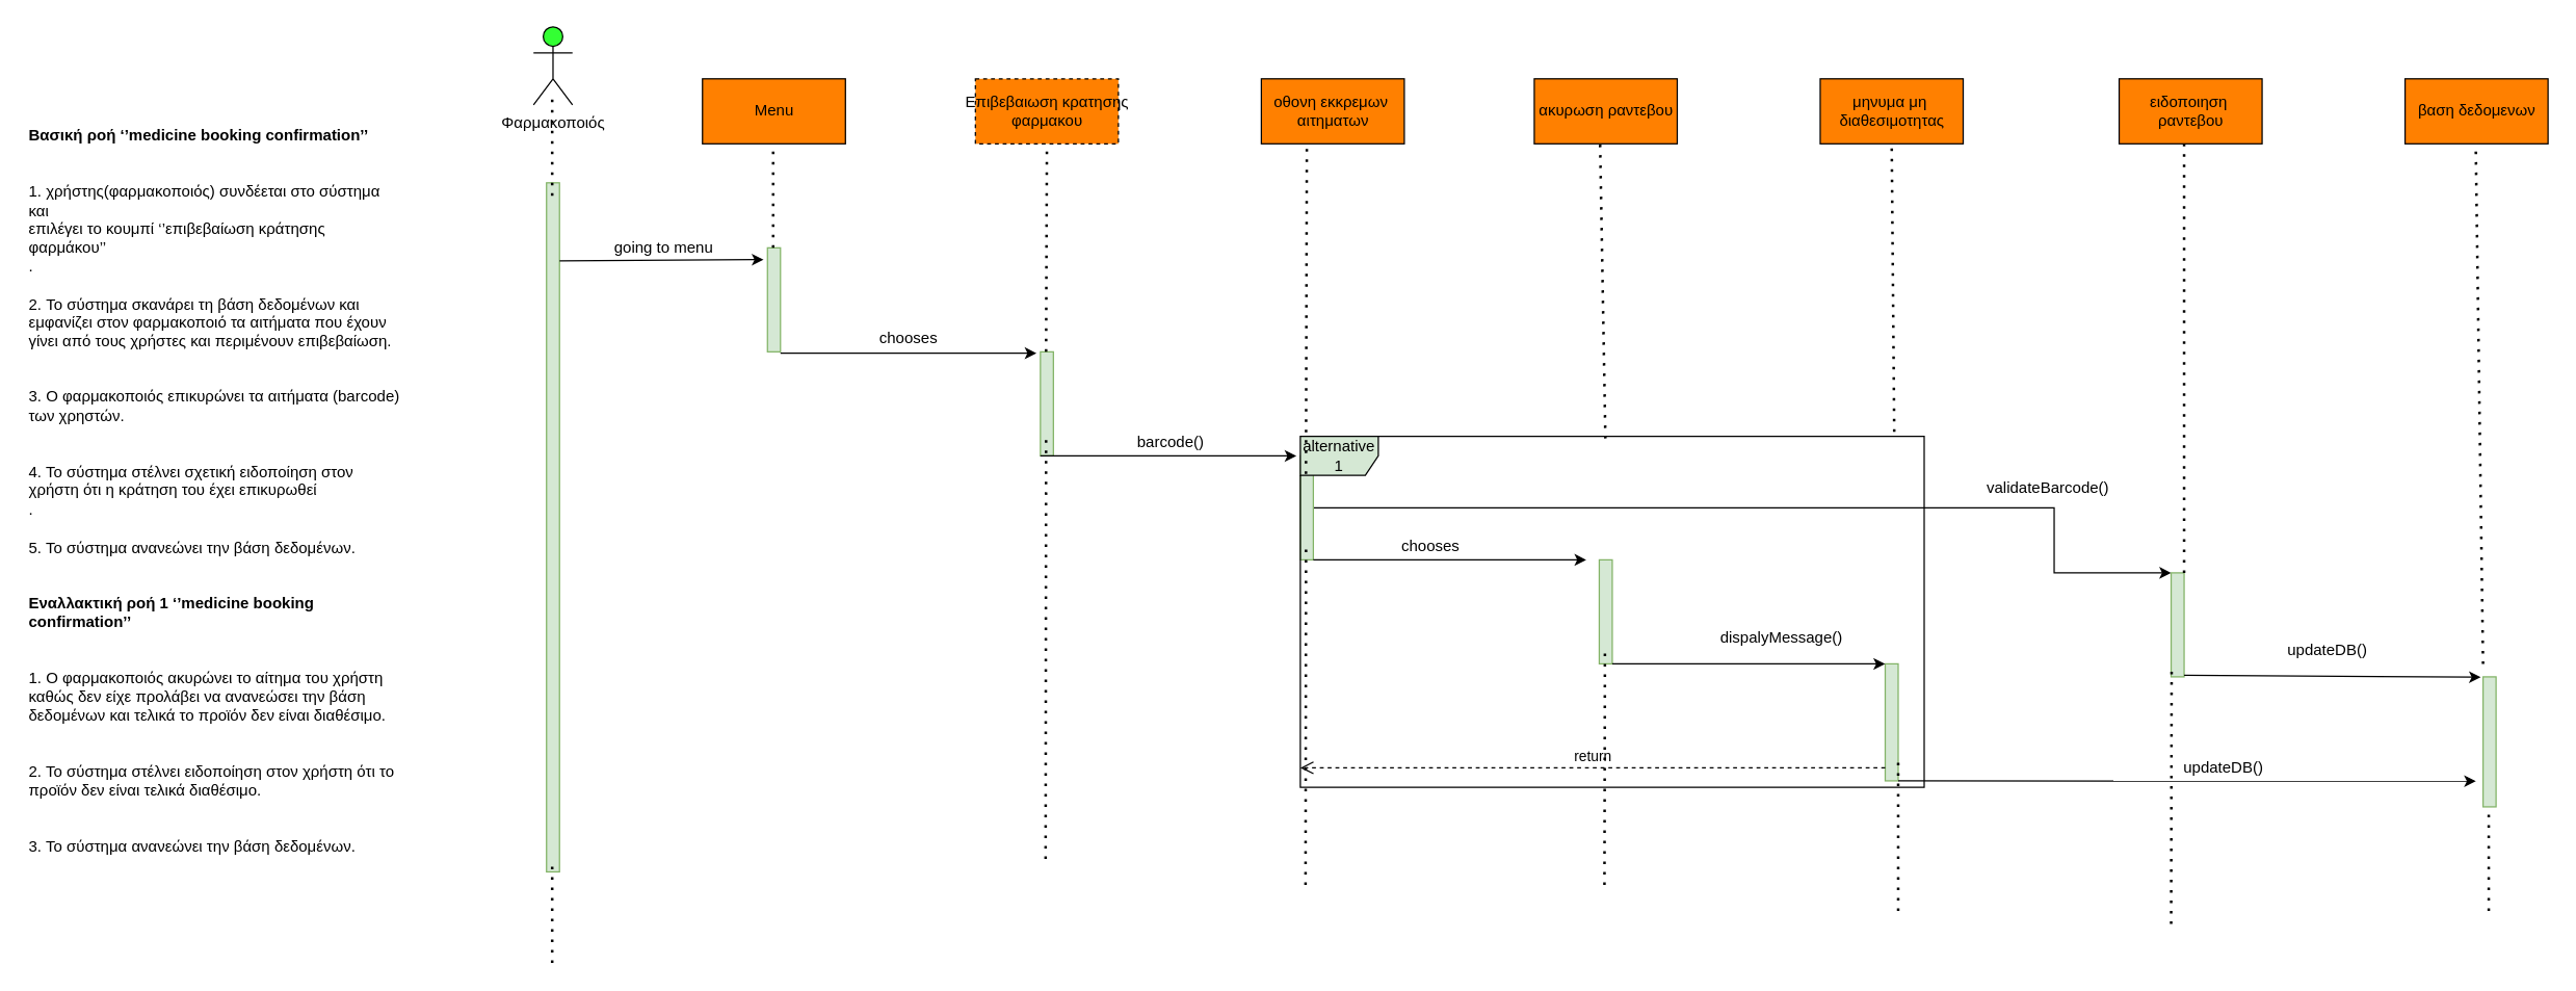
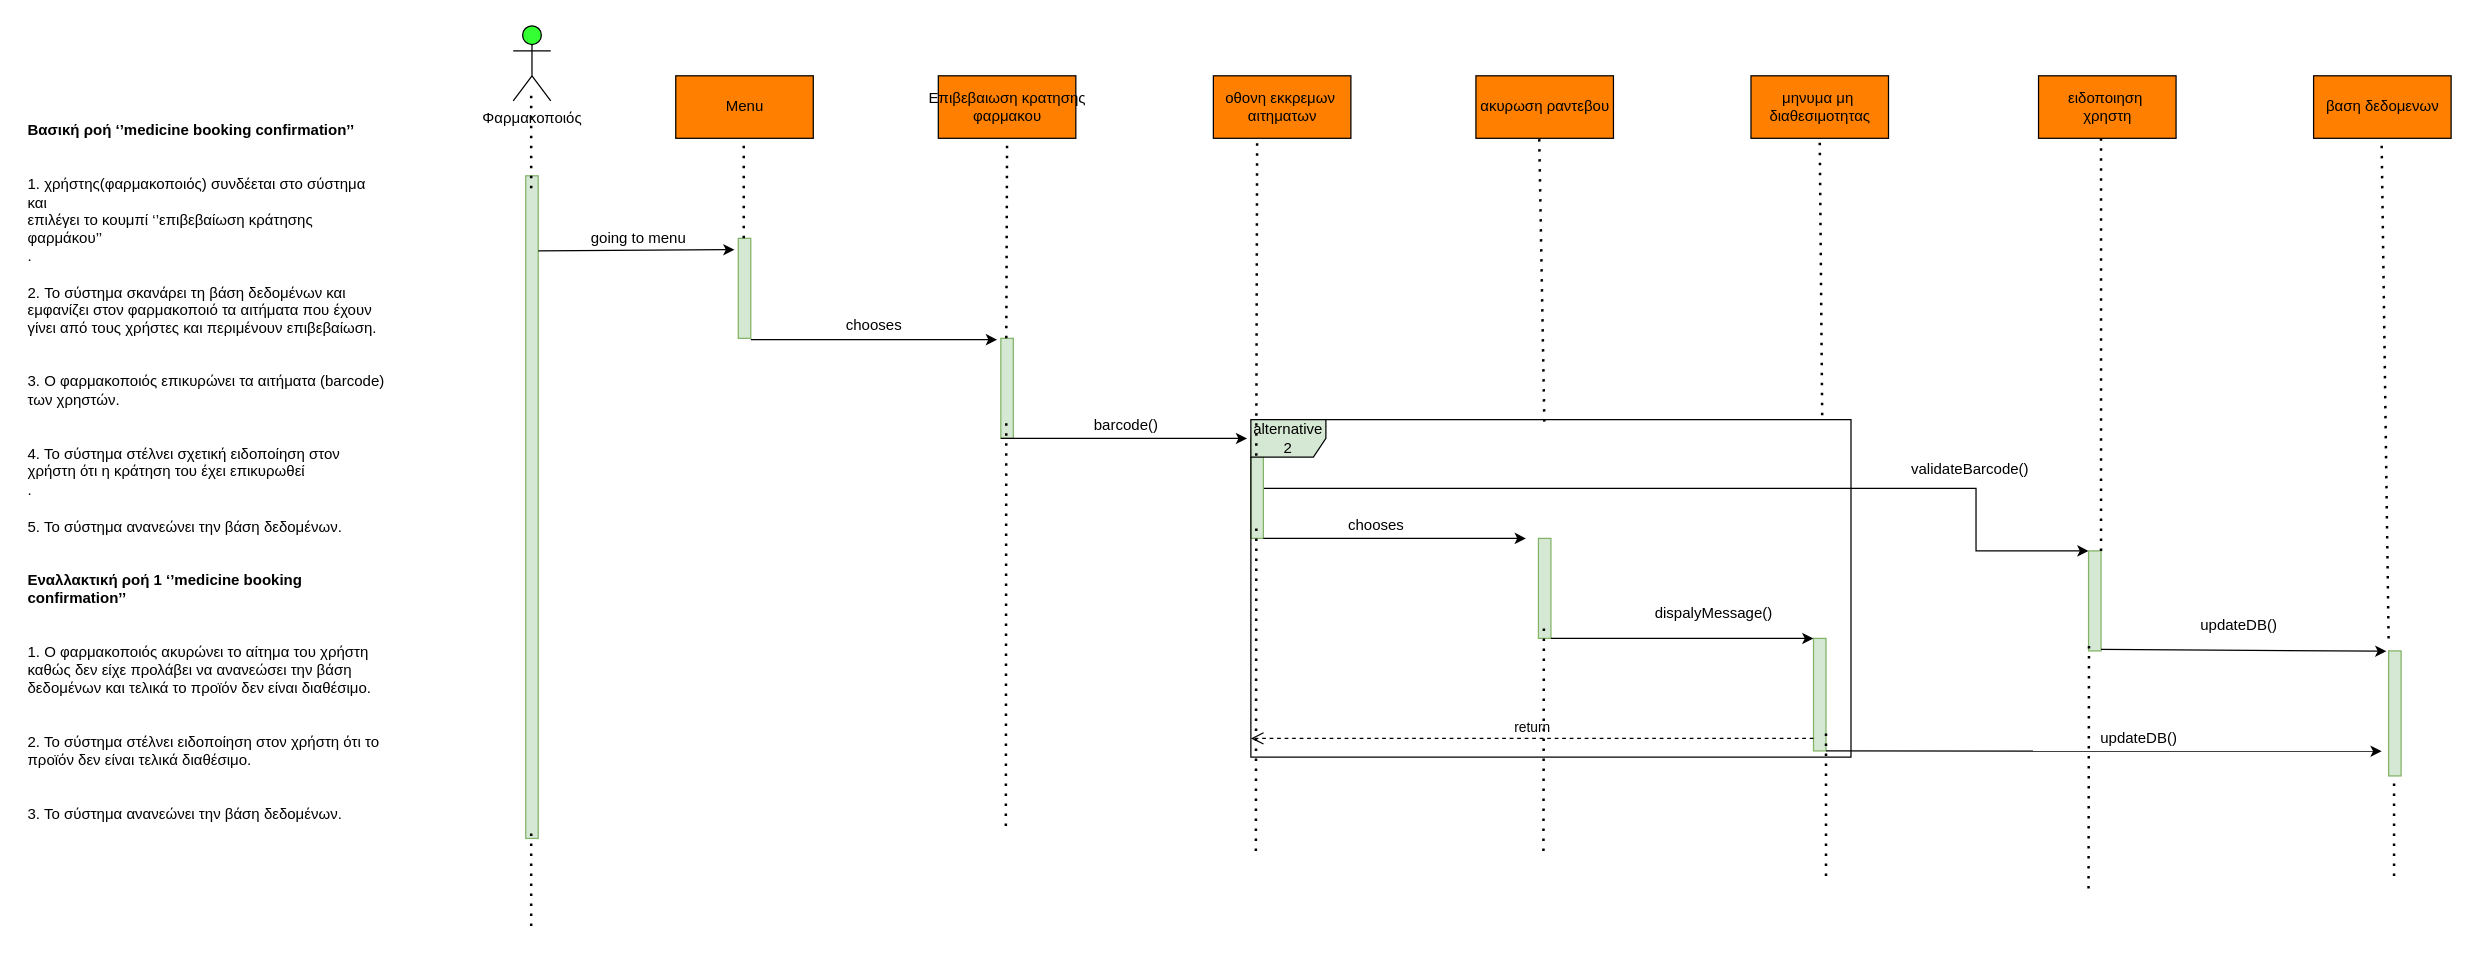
- <mxCell id="5" value="Επιβεβαιωση κρατησης&lt;br&gt;φαρμακου&lt;br&gt;" style="html=1;fillColor=#FF8000;dashed=1;" vertex="1" parent="1"><mxGeometry x="750" y="60" width="110" height="50" as="geometry" /></mxCell>
+ <mxCell id="5" value="Επιβεβαιωση κρατησης&lt;br&gt;φαρμακου&lt;br&gt;" style="html=1;fillColor=#FF8000;" vertex="1" parent="1"><mxGeometry x="750" y="60" width="110" height="50" as="geometry" /></mxCell>
- <mxCell id="22" value="ειδοποιηση&amp;nbsp;&lt;br&gt;ραντεβου" style="html=1;fillColor=#FF8000;" vertex="1" parent="1"><mxGeometry x="1630" y="60" width="110" height="50" as="geometry" /></mxCell>
+ <mxCell id="22" value="ειδοποιηση&amp;nbsp;&lt;br&gt;χρηστη" style="html=1;fillColor=#FF8000;" vertex="1" parent="1"><mxGeometry x="1630" y="60" width="110" height="50" as="geometry" /></mxCell>
- <mxCell id="24" value="alternative 1" style="shape=umlFrame;whiteSpace=wrap;html=1;fillColor=#d5e8d4;strokeColor=#000000;" vertex="1" parent="1"><mxGeometry x="1000" y="335" width="480" height="270" as="geometry" /></mxCell>
+ <mxCell id="24" value="alternative 2" style="shape=umlFrame;whiteSpace=wrap;html=1;fillColor=#d5e8d4;strokeColor=#000000;" vertex="1" parent="1"><mxGeometry x="1000" y="335" width="480" height="270" as="geometry" /></mxCell>
